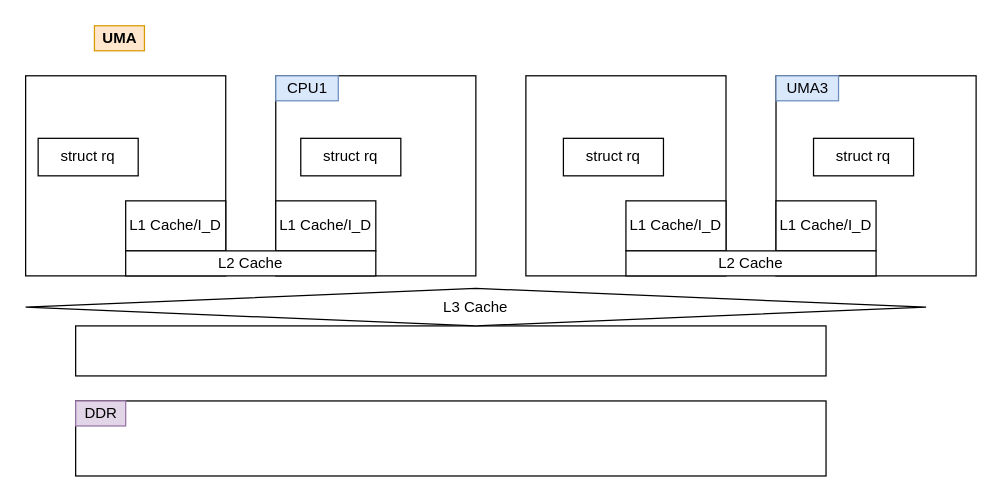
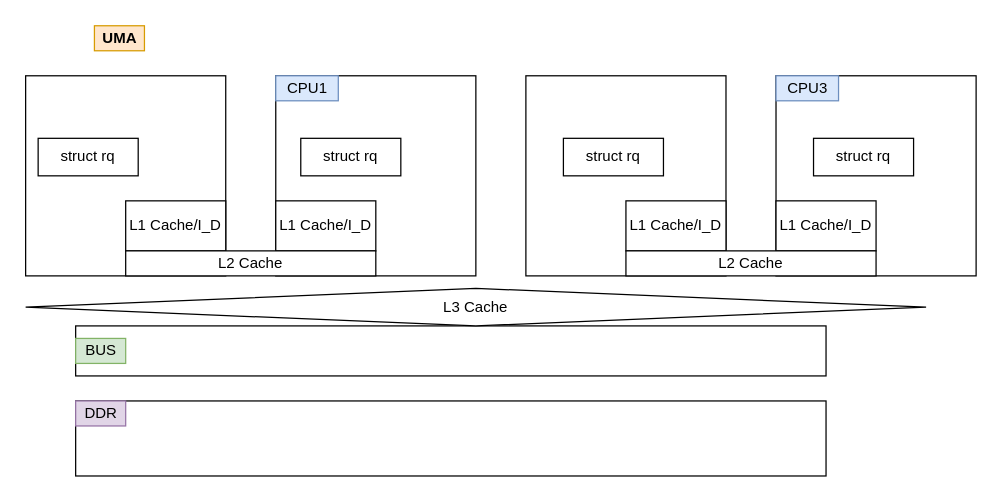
- <mxCell id="8" value="UMA3" style="text;html=1;align=center;verticalAlign=middle;resizable=0;points=[];autosize=1;fillColor=#dae8fc;strokeColor=#6c8ebf;" parent="1" vertex="1"><mxGeometry x="620" y="60" width="50" height="20" as="geometry" /></mxCell>
+ <mxCell id="8" value="CPU3" style="text;html=1;align=center;verticalAlign=middle;resizable=0;points=[];autosize=1;fillColor=#dae8fc;strokeColor=#6c8ebf;" parent="1" vertex="1"><mxGeometry x="620" y="60" width="50" height="20" as="geometry" /></mxCell>
+ <mxCell id="9" value="BUS" style="text;html=1;align=center;verticalAlign=middle;resizable=0;points=[];autosize=1;fillColor=#d5e8d4;strokeColor=#82b366;" parent="1" vertex="1"><mxGeometry x="60" y="270" width="40" height="20" as="geometry" /></mxCell>
